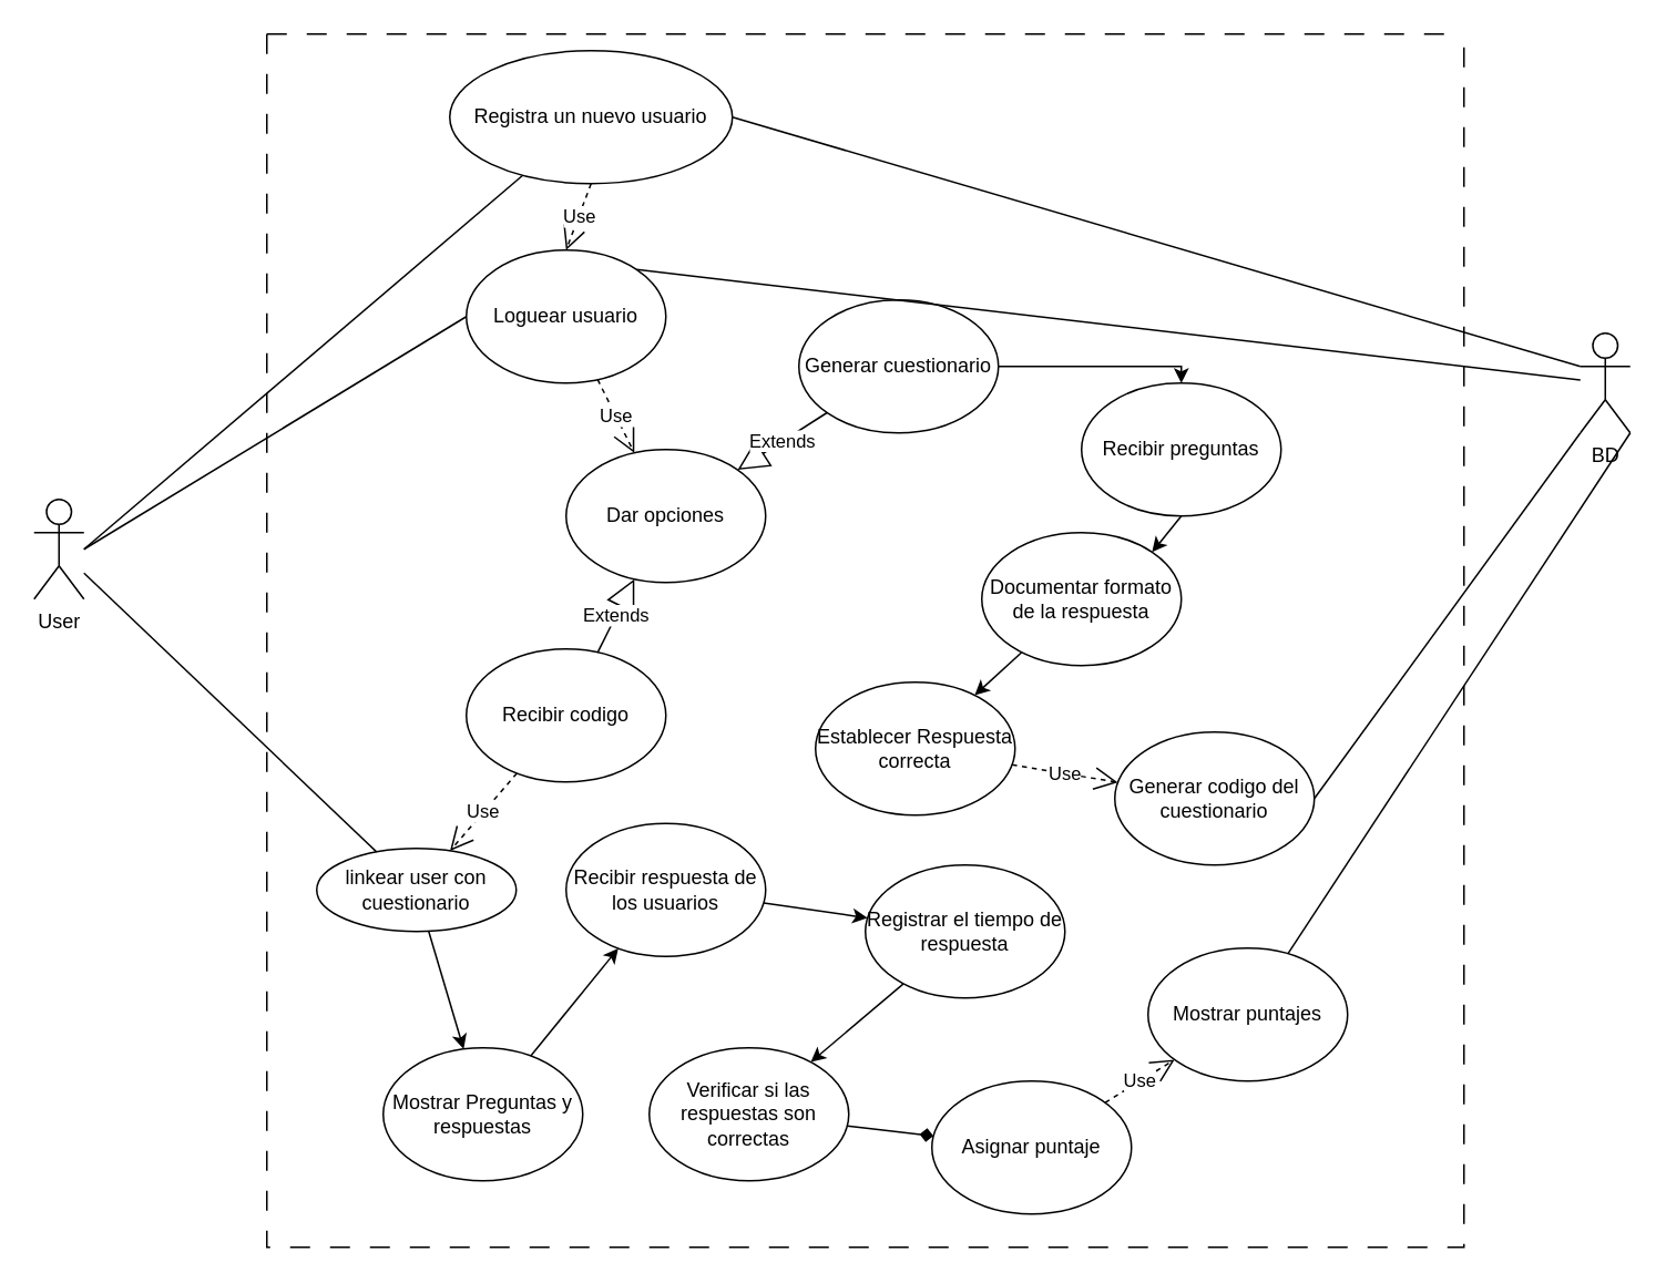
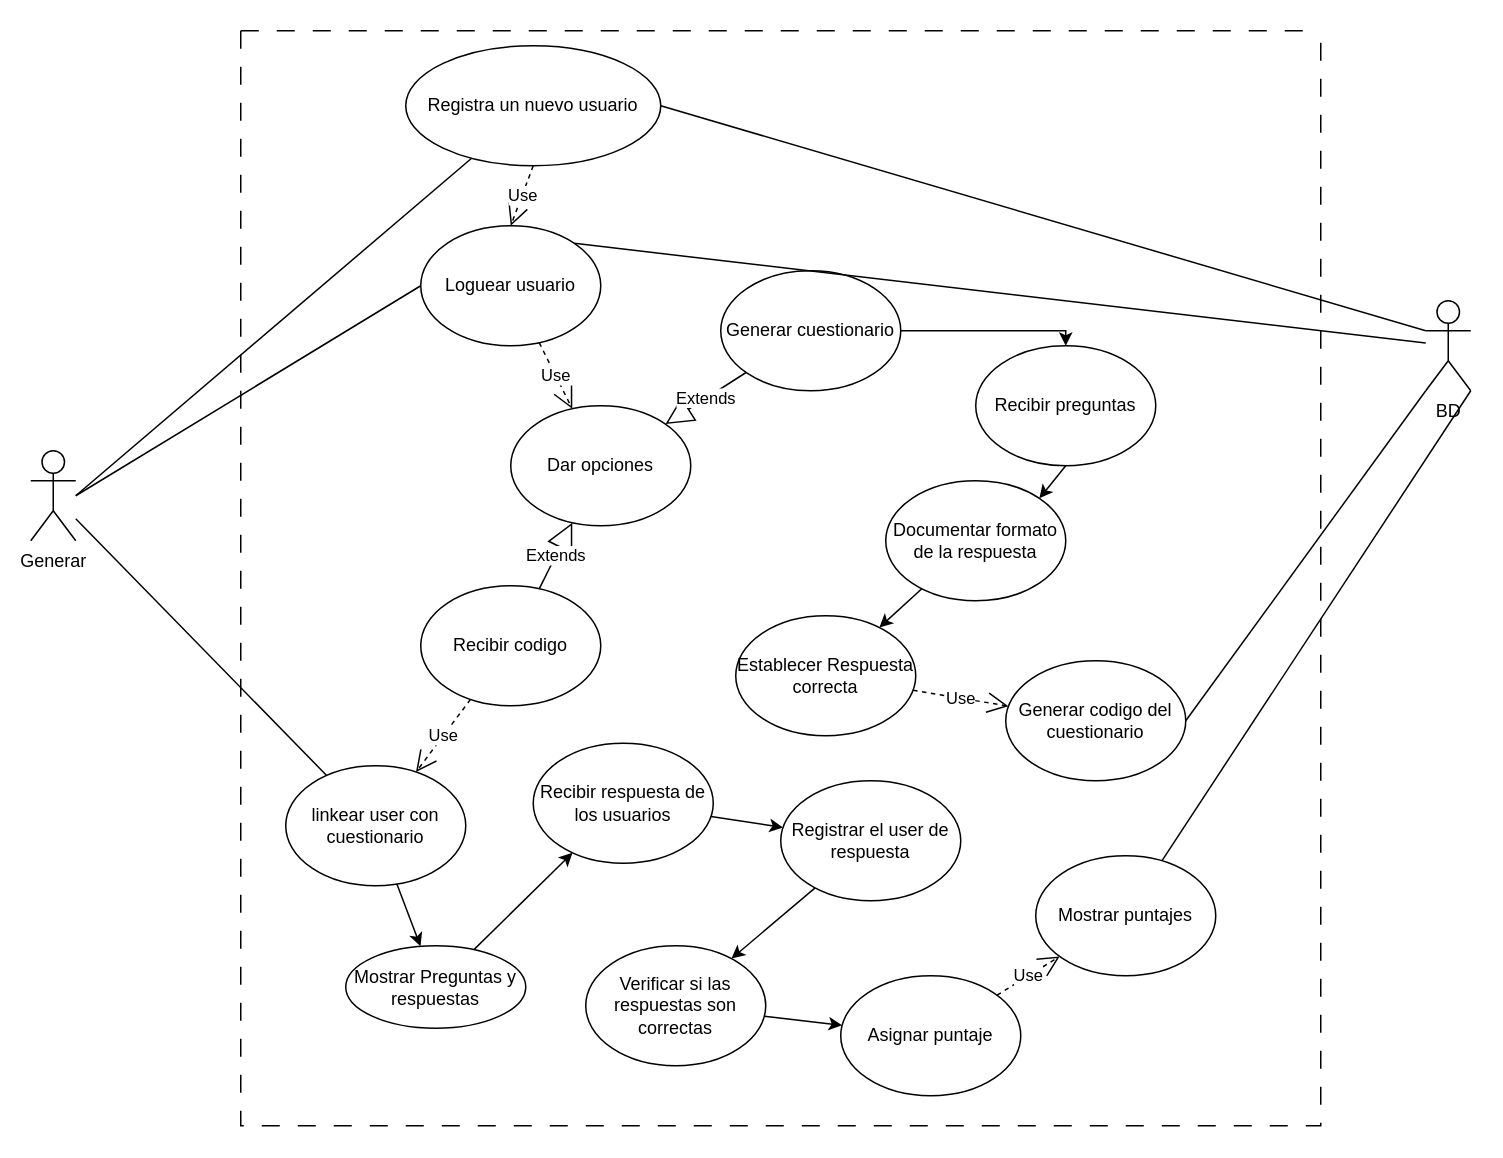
- <mxCell id="35" value="User" style="shape=umlActor;verticalLabelPosition=bottom;verticalAlign=top;html=1;outlineConnect=0;" vertex="1" parent="1"><mxGeometry x="20" y="300" width="30" height="60" as="geometry" /></mxCell>
+ <mxCell id="35" value="Generar" style="shape=umlActor;verticalLabelPosition=bottom;verticalAlign=top;html=1;outlineConnect=0;" vertex="1" parent="1"><mxGeometry x="20" y="300" width="30" height="60" as="geometry" /></mxCell>
- <mxCell id="14" value="linkear user con cuestionario" style="ellipse;whiteSpace=wrap;html=1;" vertex="1" parent="2"><mxGeometry x="30" y="490" width="120" height="50" as="geometry" /></mxCell>
+ <mxCell id="14" value="linkear user con cuestionario" style="ellipse;whiteSpace=wrap;html=1;" vertex="1" parent="2"><mxGeometry x="30" y="490" width="120" height="80" as="geometry" /></mxCell>
- <mxCell id="25" value="Recibir respuesta de los usuarios" style="ellipse;whiteSpace=wrap;html=1;" vertex="1" parent="2"><mxGeometry x="180" y="475" width="120" height="80" as="geometry" /></mxCell>
+ <mxCell id="25" value="Recibir respuesta de los usuarios" style="ellipse;whiteSpace=wrap;html=1;" vertex="1" parent="2"><mxGeometry x="195" y="475" width="120" height="80" as="geometry" /></mxCell>
- <mxCell id="27" value="Registrar el tiempo de respuesta" style="ellipse;whiteSpace=wrap;html=1;" vertex="1" parent="2"><mxGeometry x="360" y="500" width="120" height="80" as="geometry" /></mxCell>
+ <mxCell id="27" value="Registrar el user de respuesta" style="ellipse;whiteSpace=wrap;html=1;" vertex="1" parent="2"><mxGeometry x="360" y="500" width="120" height="80" as="geometry" /></mxCell>
- <mxCell id="23" value="Mostrar Preguntas y respuestas" style="ellipse;whiteSpace=wrap;html=1;" vertex="1" parent="2"><mxGeometry x="70" y="610" width="120" height="80" as="geometry" /></mxCell>
+ <mxCell id="23" value="Mostrar Preguntas y respuestas" style="ellipse;whiteSpace=wrap;html=1;" vertex="1" parent="2"><mxGeometry x="70" y="610" width="120" height="55" as="geometry" /></mxCell>
- <mxCell id="28" style="rounded=0;orthogonalLoop=1;jettySize=auto;html=1;endArrow=diamond;" edge="1" parent="2" source="29" target="30"><mxGeometry relative="1" as="geometry" /></mxCell>
+ <mxCell id="28" style="rounded=0;orthogonalLoop=1;jettySize=auto;html=1;" edge="1" parent="2" source="29" target="30"><mxGeometry relative="1" as="geometry" /></mxCell>
